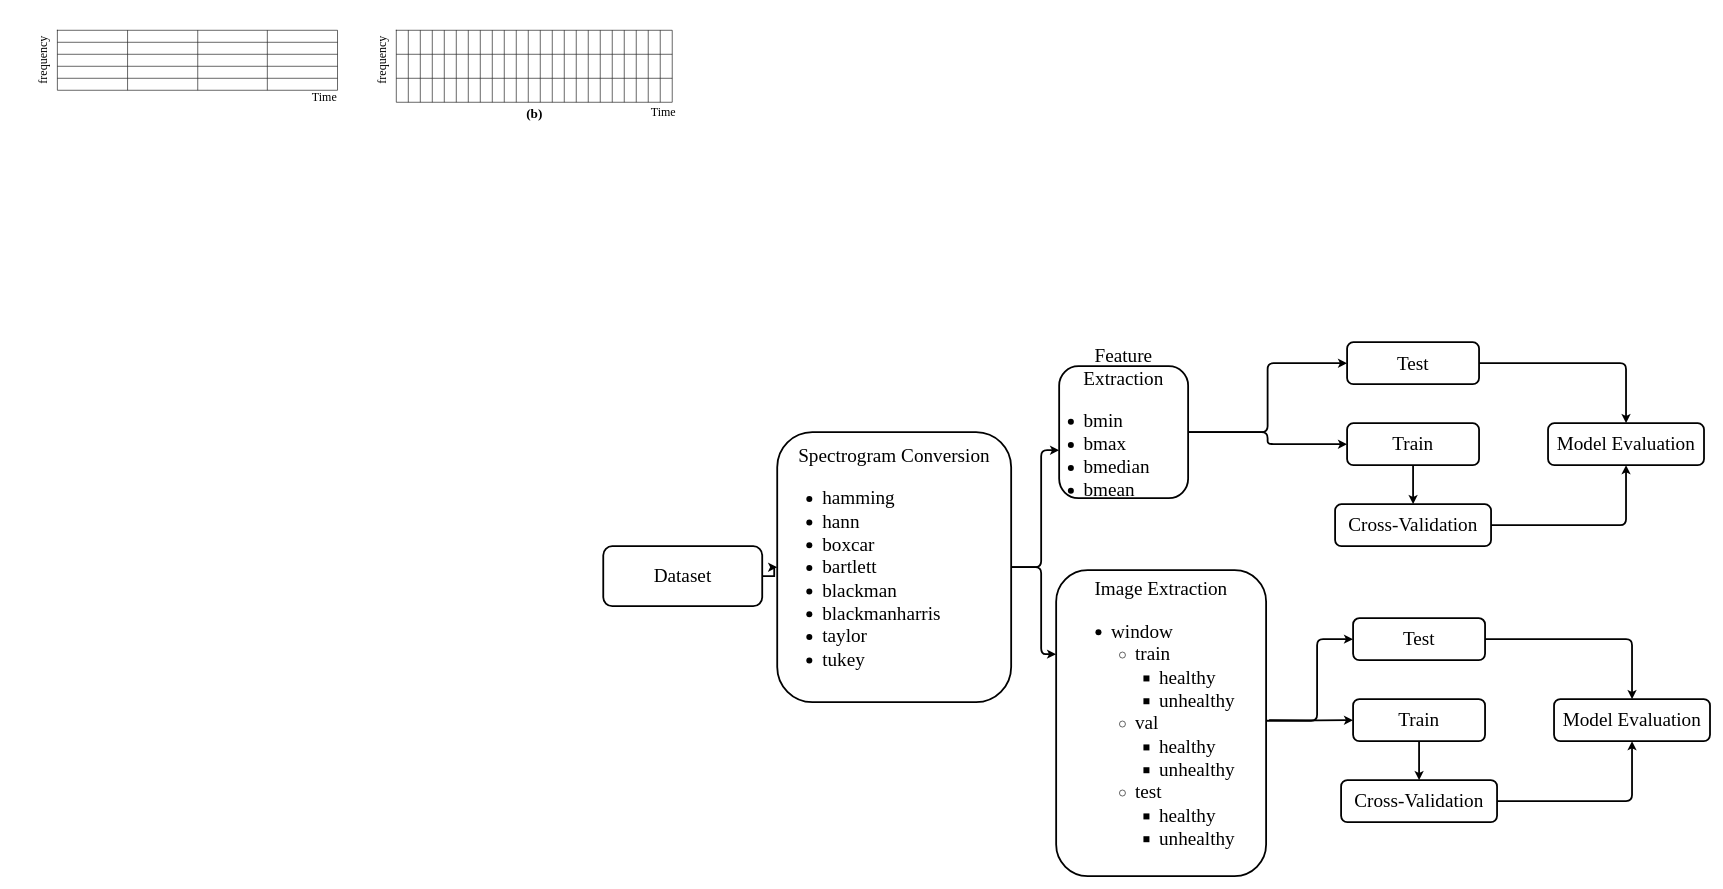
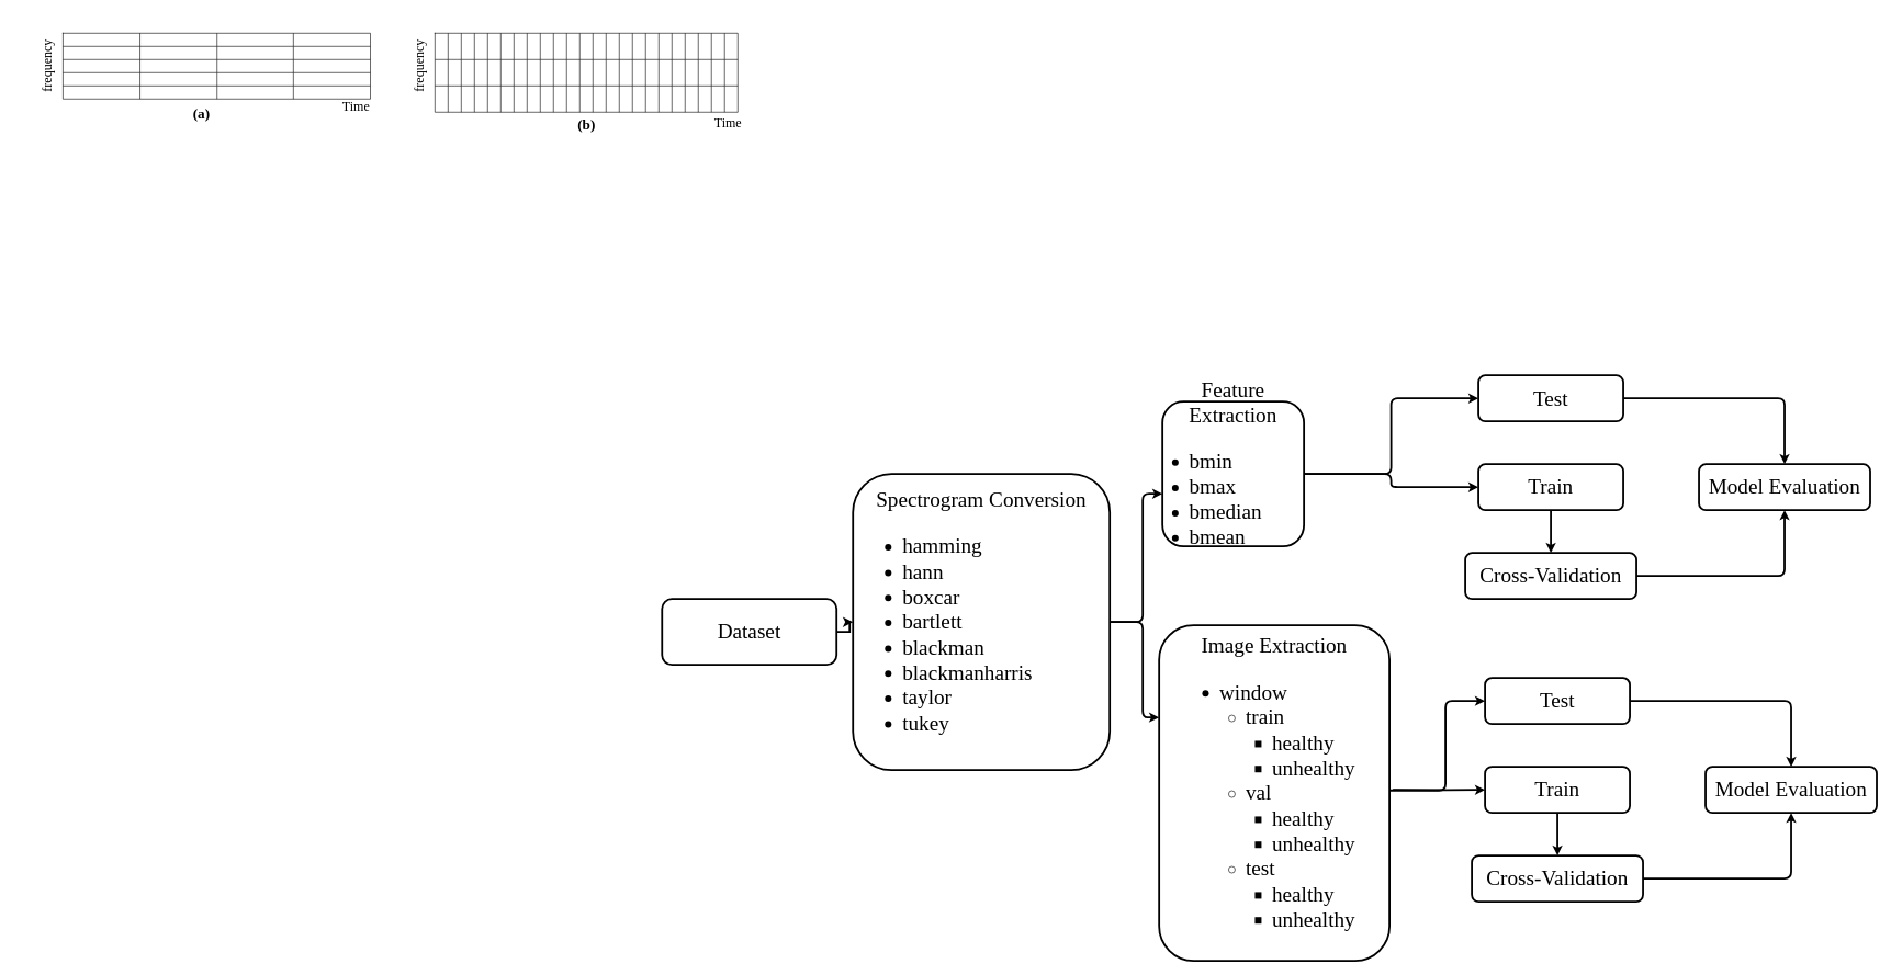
+ <mxCell id="105" value="(a)" style="text;html=1;align=center;verticalAlign=middle;resizable=0;points=[];autosize=1;strokeColor=none;fillColor=none;fontFamily=Times New Roman;fontSize=22;fontStyle=1" parent="1" vertex="1"><mxGeometry x="280" y="153" width="50" height="40" as="geometry" /></mxCell>
